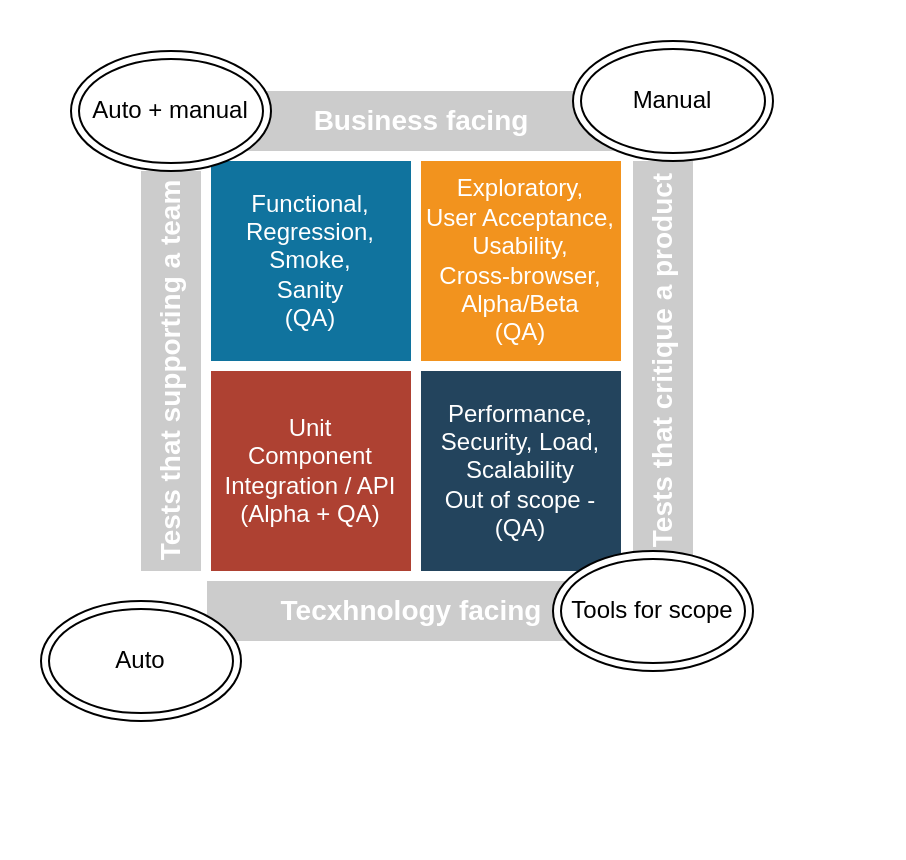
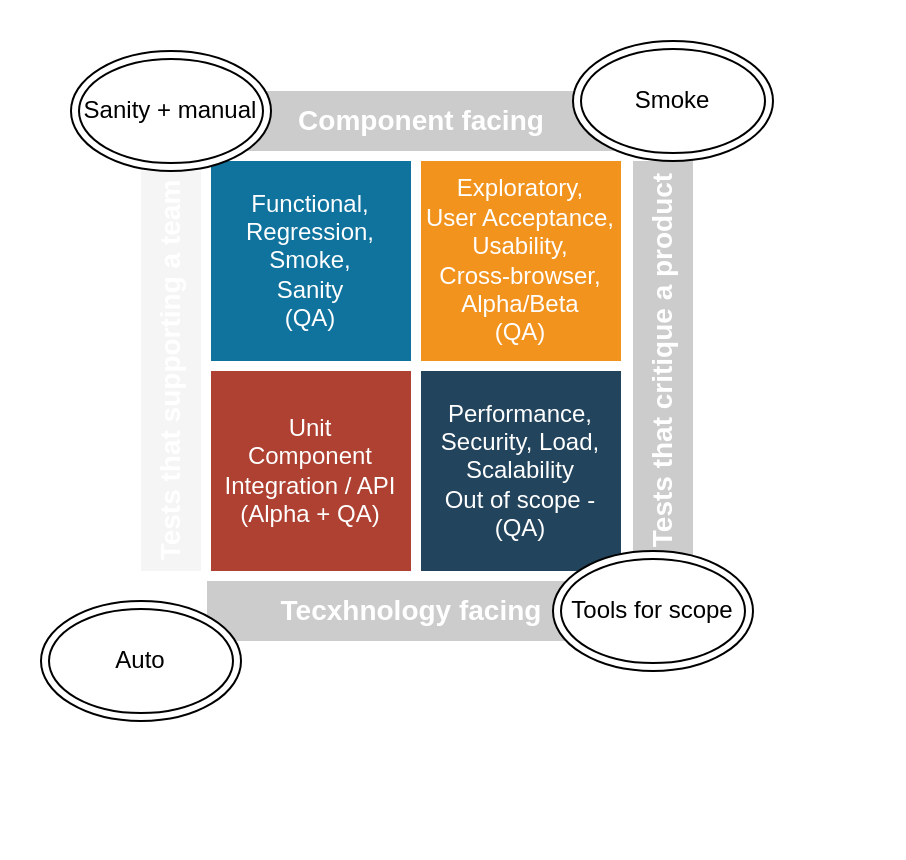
- <mxCell id="12" value="Manual" style="ellipse;shape=doubleEllipse;whiteSpace=wrap;html=1;" vertex="1" parent="1"><mxGeometry x="286" y="20" width="100" height="60" as="geometry" /></mxCell>
+ <mxCell id="12" value="Smoke" style="ellipse;shape=doubleEllipse;whiteSpace=wrap;html=1;" vertex="1" parent="1"><mxGeometry x="286" y="20" width="100" height="60" as="geometry" /></mxCell>
- <mxCell id="10" value="Auto + manual" style="ellipse;shape=doubleEllipse;whiteSpace=wrap;html=1;" vertex="1" parent="1"><mxGeometry x="35" y="25" width="100" height="60" as="geometry" /></mxCell>
+ <mxCell id="10" value="Sanity + manual" style="ellipse;shape=doubleEllipse;whiteSpace=wrap;html=1;" vertex="1" parent="1"><mxGeometry x="35" y="25" width="100" height="60" as="geometry" /></mxCell>
- <mxCell id="8" value="Business facing" style="html=1;fillColor=#CCCCCC;strokeColor=none;shadow=0;fontSize=14;fontColor=#FFFFFF;align=center;fontStyle=1;whiteSpace=wrap;rounded=0;" vertex="1" parent="1"><mxGeometry x="105" y="45" width="211" height="30" as="geometry" /></mxCell>
+ <mxCell id="8" value="Component facing" style="html=1;fillColor=#CCCCCC;strokeColor=none;shadow=0;fontSize=14;fontColor=#FFFFFF;align=center;fontStyle=1;whiteSpace=wrap;rounded=0;" vertex="1" parent="1"><mxGeometry x="105" y="45" width="211" height="30" as="geometry" /></mxCell>
- <mxCell id="7" value="Tests that supporting a team" style="html=1;fillColor=#CCCCCC;strokeColor=none;shadow=0;fontSize=14;fontColor=#FFFFFF;align=center;fontStyle=1;whiteSpace=wrap;horizontal=0;rounded=0;" vertex="1" parent="1"><mxGeometry x="70" y="85" width="30" height="200" as="geometry" /></mxCell>
+ <mxCell id="7" value="Tests that supporting a team" style="html=1;fillColor=#f5f5f5;strokeColor=none;shadow=0;fontSize=14;fontColor=#FFFFFF;align=center;fontStyle=1;whiteSpace=wrap;horizontal=0;rounded=0;" vertex="1" parent="1"><mxGeometry x="70" y="85" width="30" height="200" as="geometry" /></mxCell>
